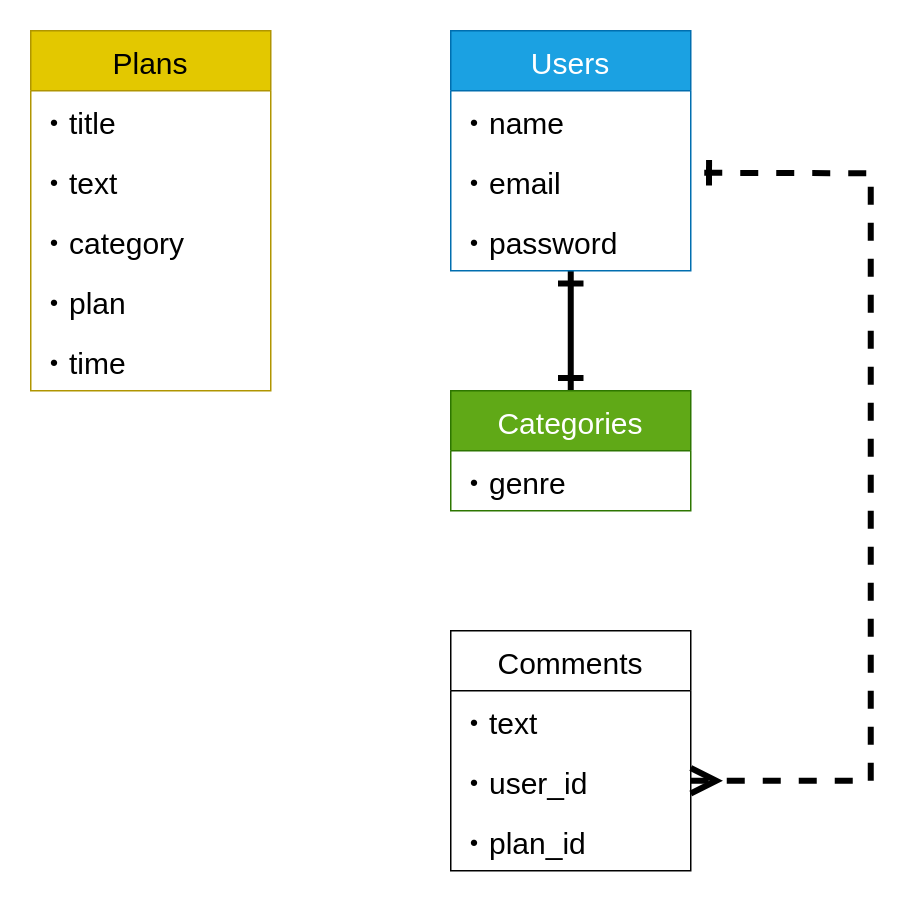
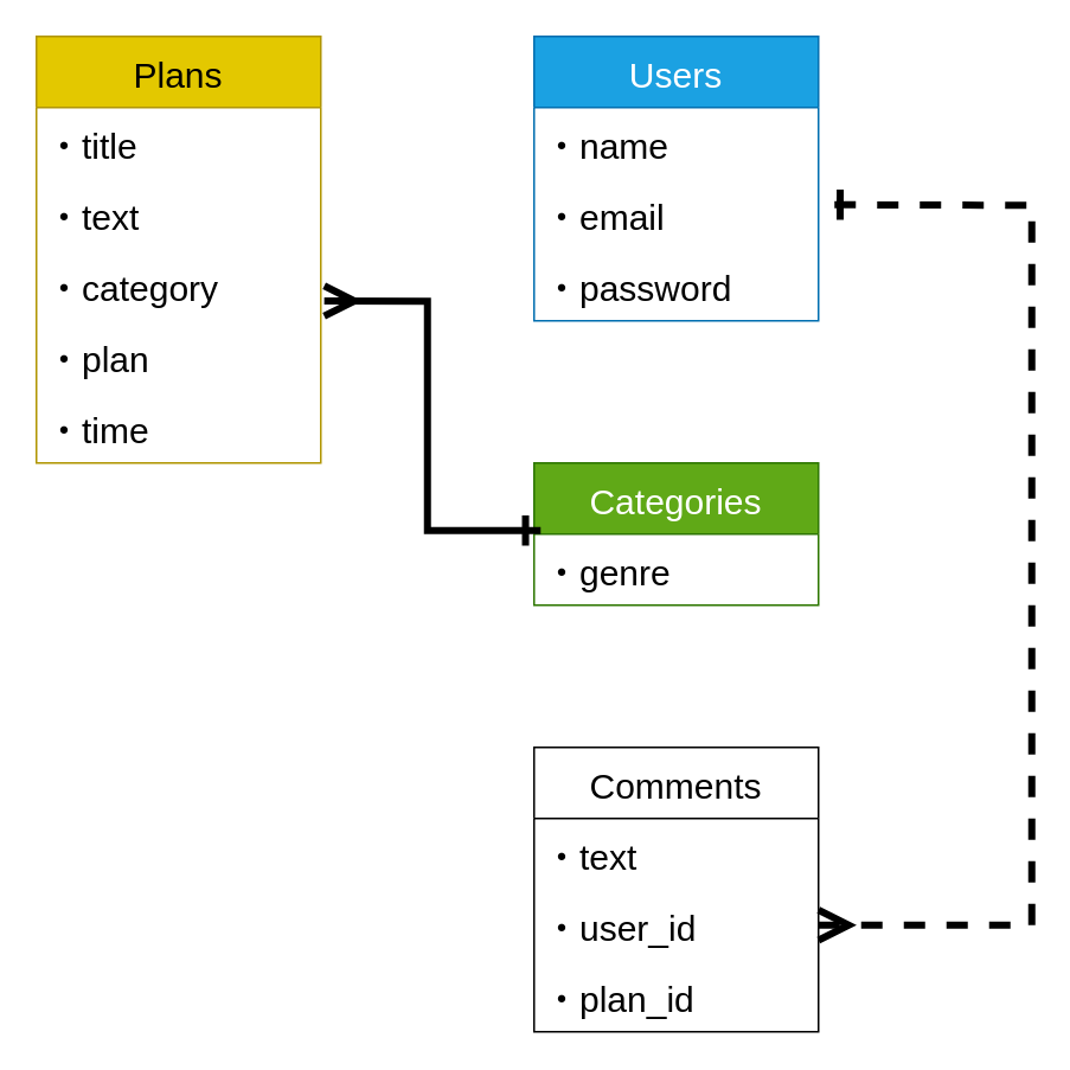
- <mxCell id="8" style="edgeStyle=none;rounded=0;html=1;entryX=0.5;entryY=0;entryDx=0;entryDy=0;startArrow=ERone;startFill=0;endArrow=ERone;endFill=0;endSize=12;strokeWidth=4;startSize=12;fontSize=20;" edge="1" parent="1" source="9" target="13"><mxGeometry relative="1" as="geometry" /></mxCell>
+ <mxCell id="19" style="edgeStyle=none;rounded=0;html=1;entryX=0.023;entryY=-0.05;entryDx=0;entryDy=0;entryPerimeter=0;startArrow=ERmany;startFill=0;endArrow=ERone;endFill=0;endSize=12;strokeWidth=4;exitX=1.012;exitY=0.721;exitDx=0;exitDy=0;exitPerimeter=0;startSize=12;fontSize=20;" edge="1" parent="1" source="5" target="14"><mxGeometry relative="1" as="geometry"><Array as="points"><mxPoint x="240" y="169" /><mxPoint x="240" y="298" /></Array></mxGeometry></mxCell>
